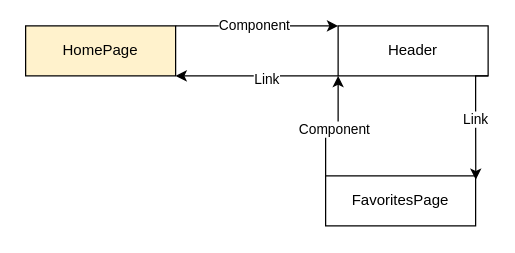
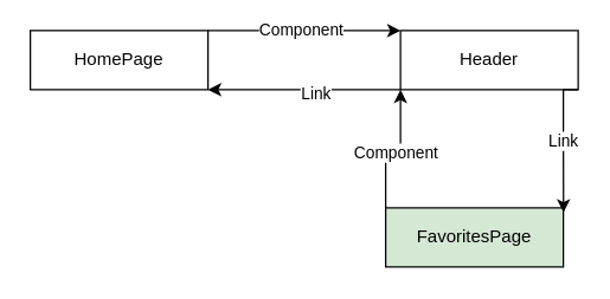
- <mxCell id="4" value="HomePage" style="rounded=0;whiteSpace=wrap;html=1;fillColor=#fff2cc;" vertex="1" parent="1"><mxGeometry x="20" y="20" width="120" height="40" as="geometry" /></mxCell>
+ <mxCell id="4" value="HomePage" style="rounded=0;whiteSpace=wrap;html=1;" vertex="1" parent="1"><mxGeometry x="20" y="20" width="120" height="40" as="geometry" /></mxCell>
- <mxCell id="10" value="FavoritesPage" style="rounded=0;whiteSpace=wrap;html=1;" vertex="1" parent="1"><mxGeometry x="260" y="140" width="120" height="40" as="geometry" /></mxCell>
+ <mxCell id="10" value="FavoritesPage" style="rounded=0;whiteSpace=wrap;html=1;fillColor=#d5e8d4;" vertex="1" parent="1"><mxGeometry x="260" y="140" width="120" height="40" as="geometry" /></mxCell>
